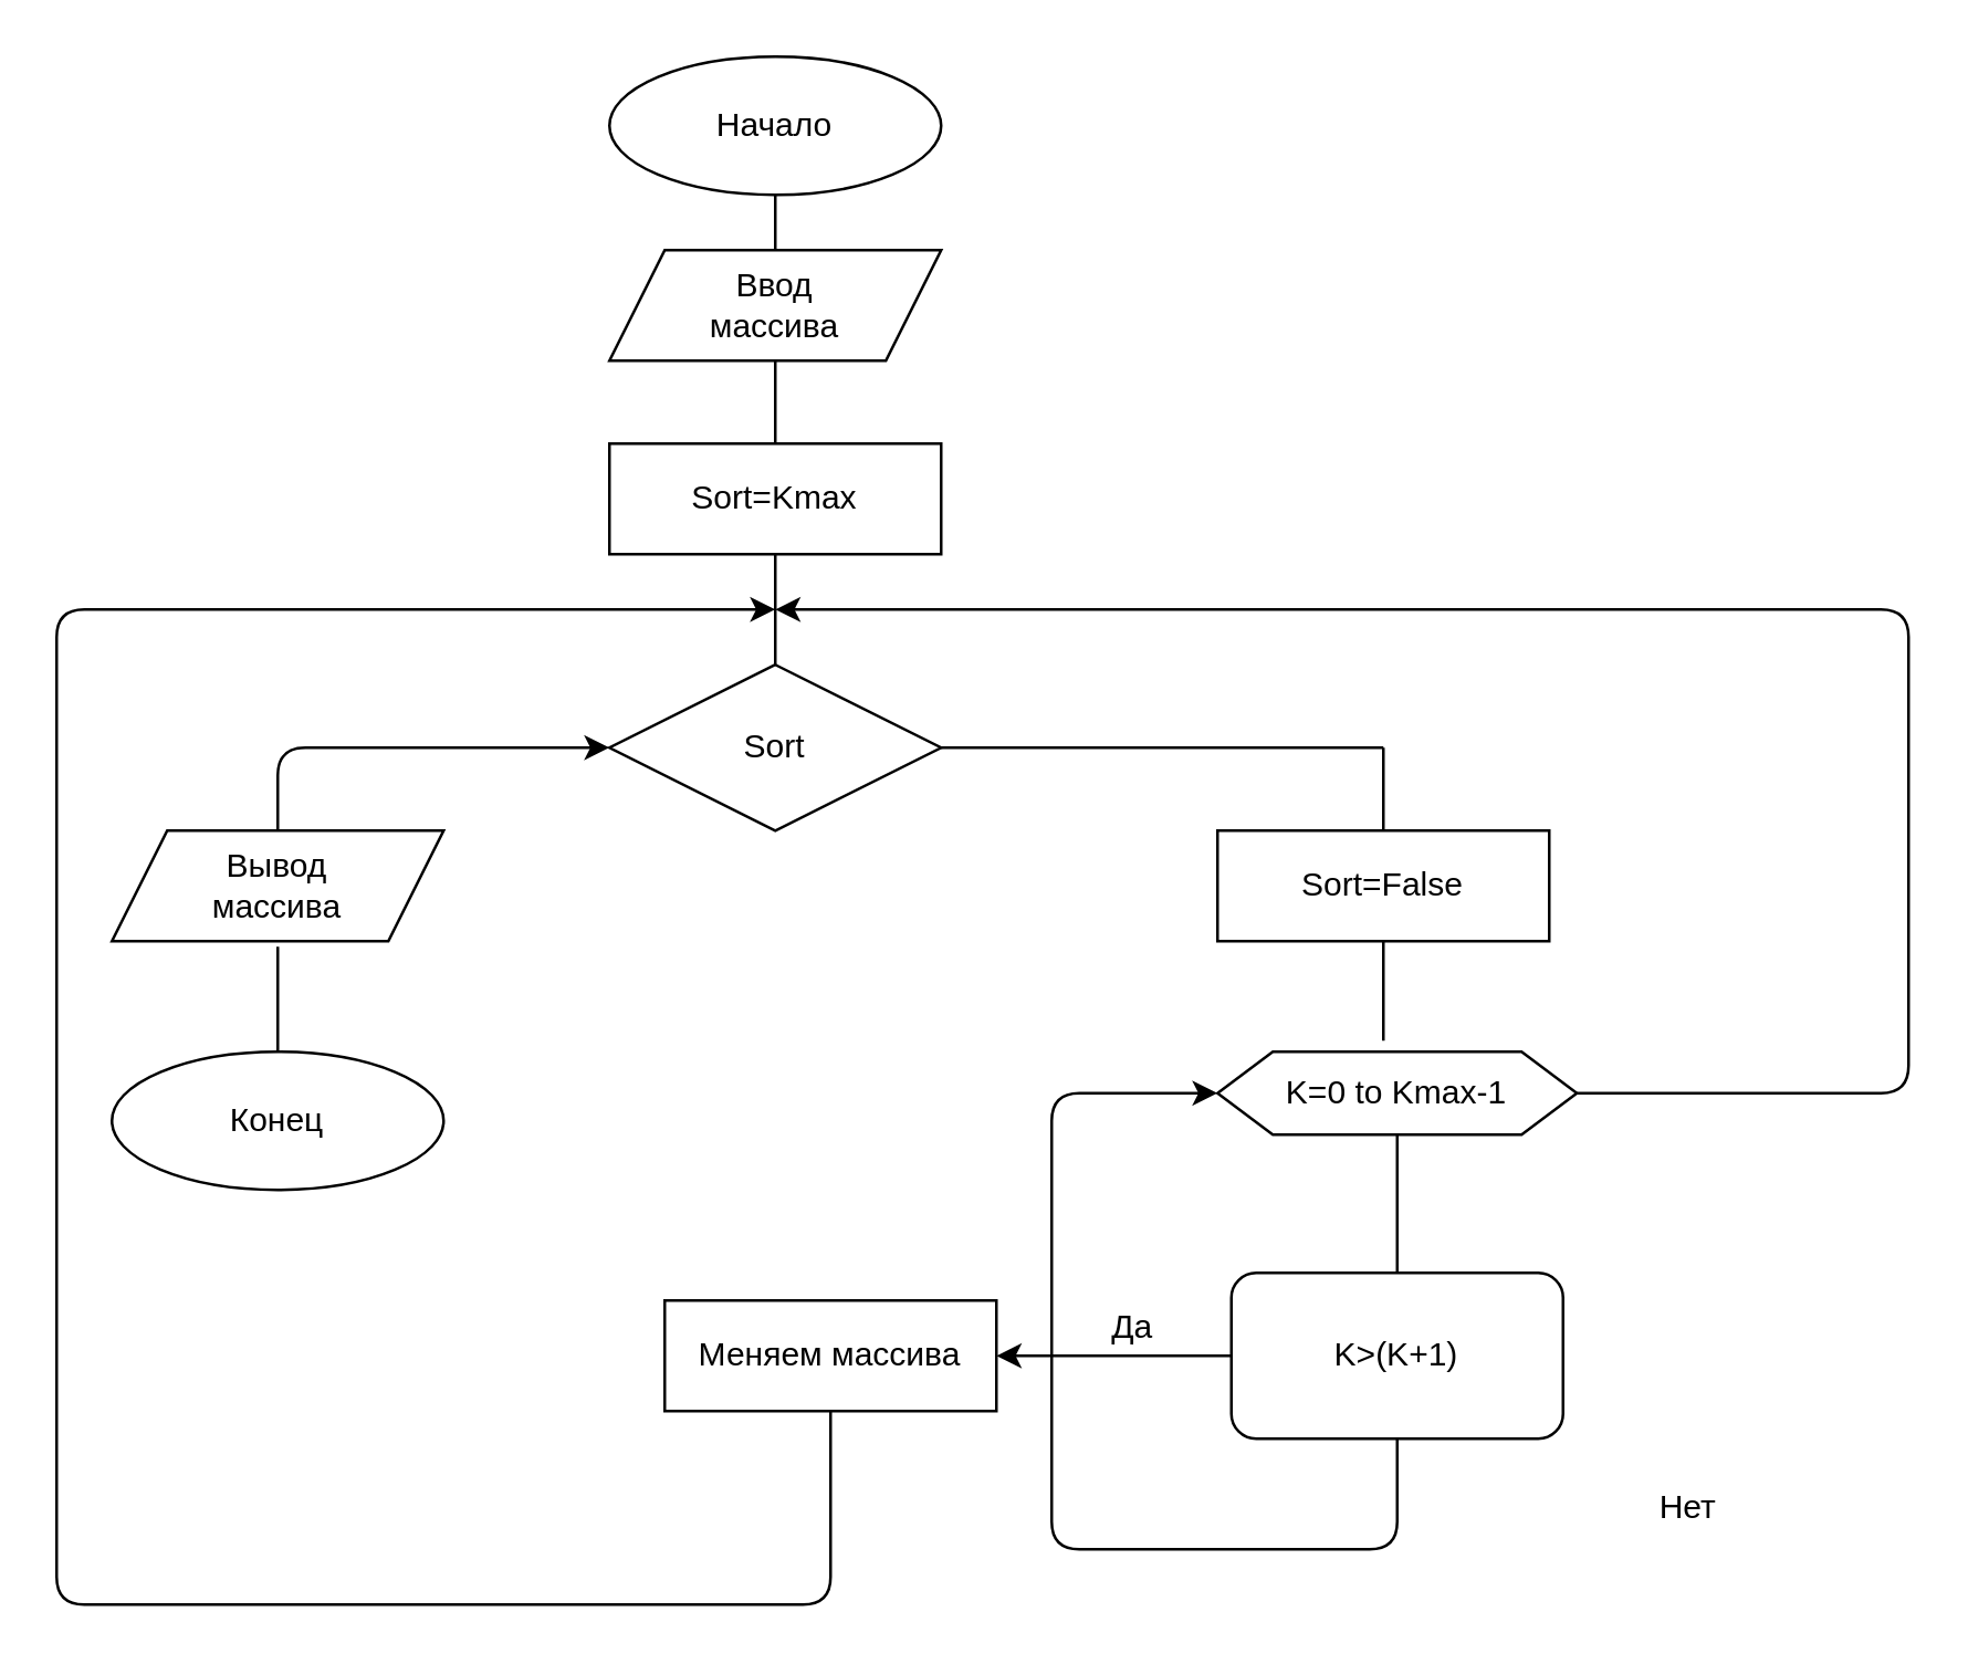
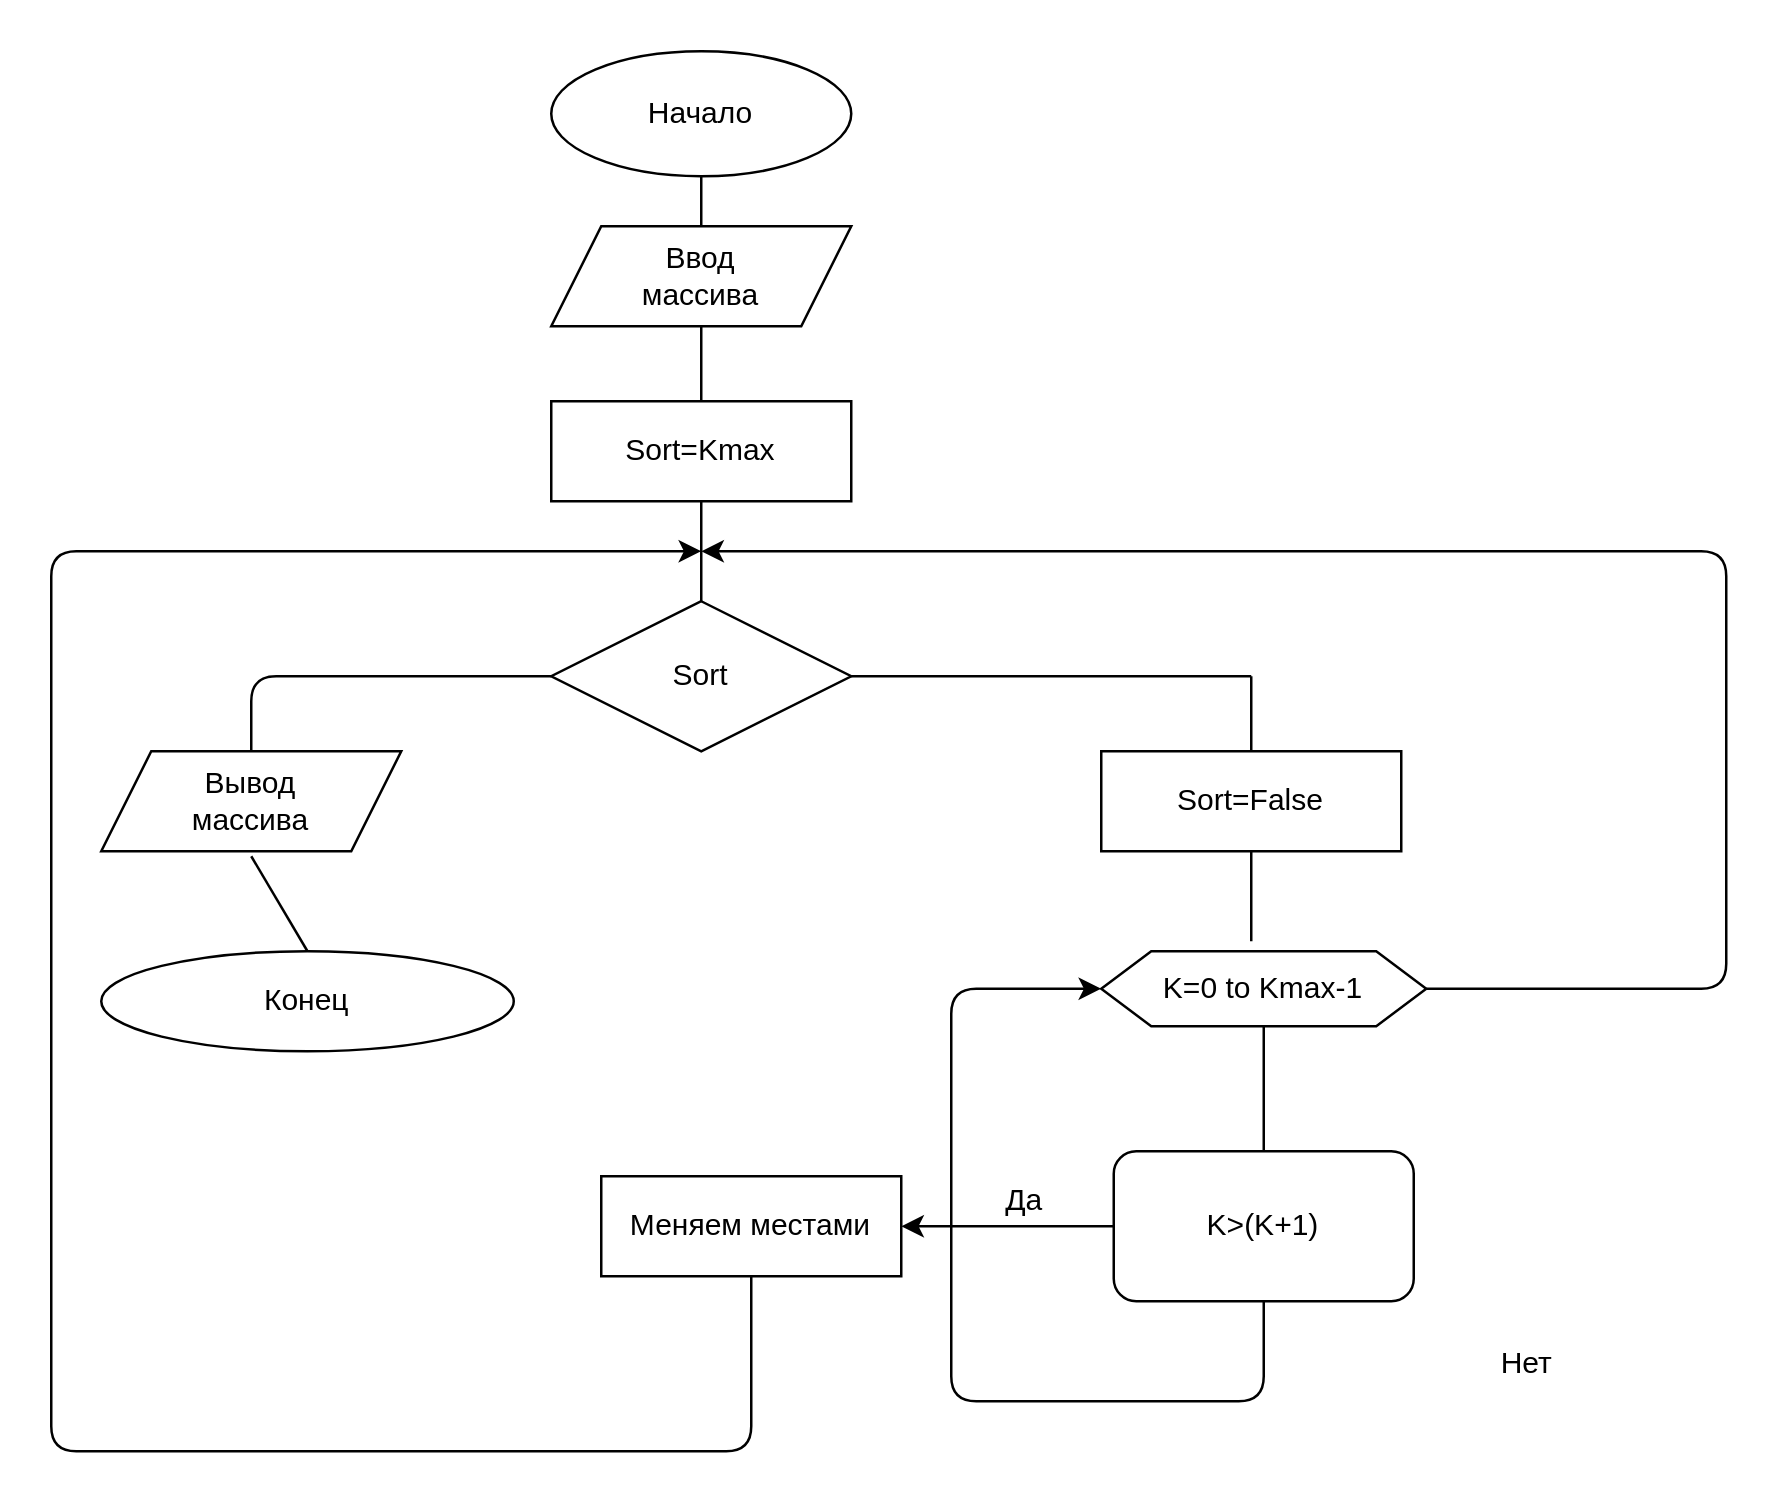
- <mxCell id="16" value="" style="endArrow=classic;html=1;entryX=0;entryY=0.5;entryDx=0;entryDy=0;exitX=0.5;exitY=0;exitDx=0;exitDy=0;" edge="1" parent="1" source="6" target="5"><mxGeometry width="50" height="50" relative="1" as="geometry"><mxPoint x="110" y="285" as="sourcePoint" /><mxPoint x="420" y="350" as="targetPoint" /><Array as="points"><mxPoint x="100" y="270" /></Array></mxGeometry></mxCell>
+ <mxCell id="16" value="" style="endArrow=none;html=1;entryX=0;entryY=0.5;entryDx=0;entryDy=0;exitX=0.5;exitY=0;exitDx=0;exitDy=0;" edge="1" parent="1" source="6" target="5"><mxGeometry width="50" height="50" relative="1" as="geometry"><mxPoint x="110" y="285" as="sourcePoint" /><mxPoint x="420" y="350" as="targetPoint" /><Array as="points"><mxPoint x="100" y="270" /></Array></mxGeometry></mxCell>
- <mxCell id="7" value="Конец" style="ellipse;whiteSpace=wrap;html=1;" vertex="1" parent="1"><mxGeometry x="40" y="380" width="120" height="50" as="geometry" /></mxCell>
+ <mxCell id="7" value="Конец" style="ellipse;whiteSpace=wrap;html=1;" vertex="1" parent="1"><mxGeometry x="40" y="380" width="165" height="40" as="geometry" /></mxCell>
- <mxCell id="11" value="Меняем массива" style="rounded=0;whiteSpace=wrap;html=1;" vertex="1" parent="1"><mxGeometry x="240" y="470" width="120" height="40" as="geometry" /></mxCell>
+ <mxCell id="11" value="Меняем местами" style="rounded=0;whiteSpace=wrap;html=1;" vertex="1" parent="1"><mxGeometry x="240" y="470" width="120" height="40" as="geometry" /></mxCell>
